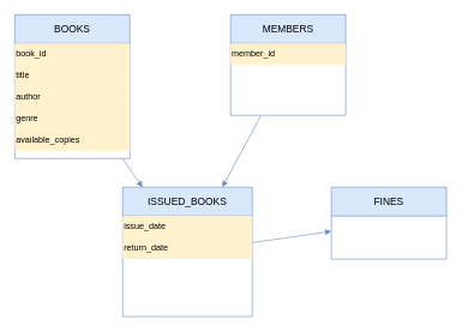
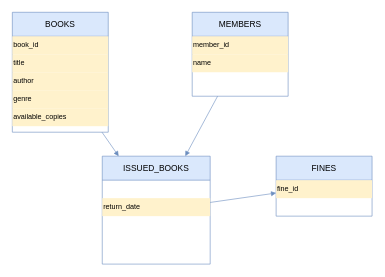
+ <mxCell id="10" value="name" style="text;fillColor=#FFF2CC;fontSize=12;" parent="8" vertex="1"><mxGeometry y="70" width="160" height="30" as="geometry" /></mxCell>
- <mxCell id="12" value="issue_date" style="text;fillColor=#FFF2CC;fontSize=12;" parent="11" vertex="1"><mxGeometry y="40" width="180" height="30" as="geometry" /></mxCell>
+ <mxCell id="15" value="fine_id" style="text;fillColor=#FFF2CC;fontSize=12;" parent="14" vertex="1"><mxGeometry y="40" width="160" height="30" as="geometry" /></mxCell>
